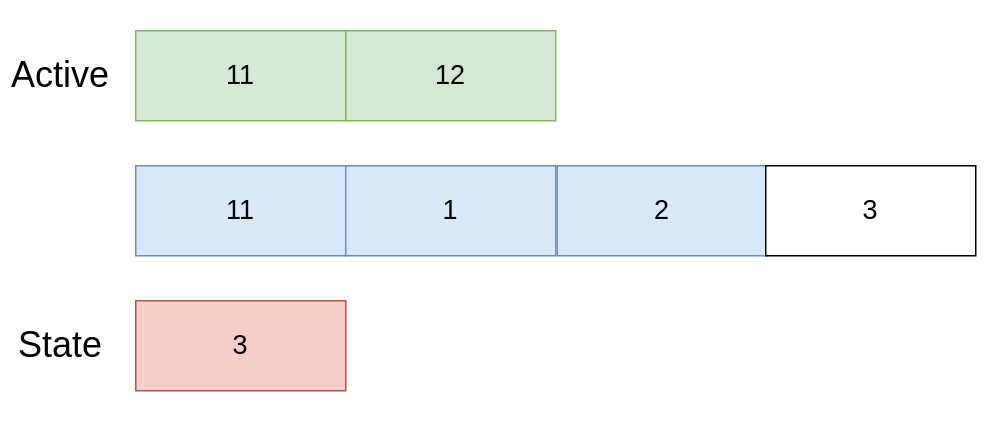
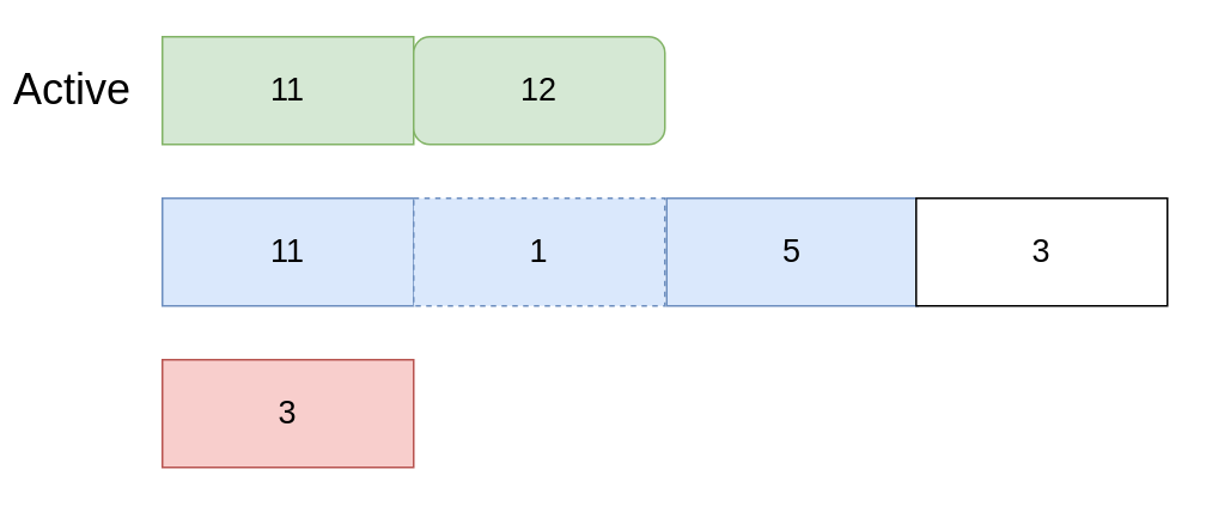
- <mxCell id="3" value="&lt;font style=&quot;font-size: 18px&quot;&gt;12&lt;/font&gt;" style="rounded=0;whiteSpace=wrap;html=1;fillColor=#d5e8d4;strokeColor=#82b366;" parent="1" vertex="1"><mxGeometry x="230" y="20" width="140" height="60" as="geometry" /></mxCell>
+ <mxCell id="3" value="&lt;font style=&quot;font-size: 18px&quot;&gt;12&lt;/font&gt;" style="whiteSpace=wrap;html=1;fillColor=#d5e8d4;strokeColor=#82b366;rounded=1;" parent="1" vertex="1"><mxGeometry x="230" y="20" width="140" height="60" as="geometry" /></mxCell>
- <mxCell id="6" value="&lt;font style=&quot;font-size: 18px&quot;&gt;1&lt;/font&gt;" style="rounded=0;whiteSpace=wrap;html=1;fillColor=#dae8fc;strokeColor=#6c8ebf;" parent="1" vertex="1"><mxGeometry x="230" y="110" width="140" height="60" as="geometry" /></mxCell>
+ <mxCell id="6" value="&lt;font style=&quot;font-size: 18px&quot;&gt;1&lt;/font&gt;" style="rounded=0;whiteSpace=wrap;html=1;fillColor=#dae8fc;strokeColor=#6c8ebf;dashed=1;" parent="1" vertex="1"><mxGeometry x="230" y="110" width="140" height="60" as="geometry" /></mxCell>
- <mxCell id="7" value="&lt;font style=&quot;font-size: 18px&quot;&gt;2&lt;/font&gt;" style="rounded=0;whiteSpace=wrap;html=1;fillColor=#dae8fc;strokeColor=#6c8ebf;" parent="1" vertex="1"><mxGeometry x="371" y="110" width="140" height="60" as="geometry" /></mxCell>
+ <mxCell id="7" value="&lt;font style=&quot;font-size: 18px&quot;&gt;5&lt;/font&gt;" style="rounded=0;whiteSpace=wrap;html=1;fillColor=#dae8fc;strokeColor=#6c8ebf;" parent="1" vertex="1"><mxGeometry x="371" y="110" width="140" height="60" as="geometry" /></mxCell>
- <mxCell id="10" value="&lt;font style=&quot;font-size: 24px&quot;&gt;State&lt;/font&gt;" style="text;html=1;strokeColor=none;fillColor=none;align=center;verticalAlign=middle;whiteSpace=wrap;rounded=0;" parent="1" vertex="1"><mxGeometry x="20" y="220" width="40" height="20" as="geometry" /></mxCell>
